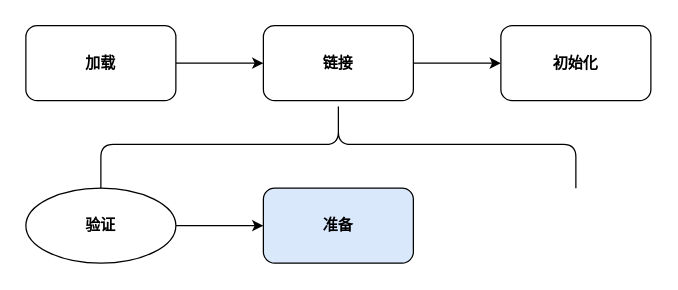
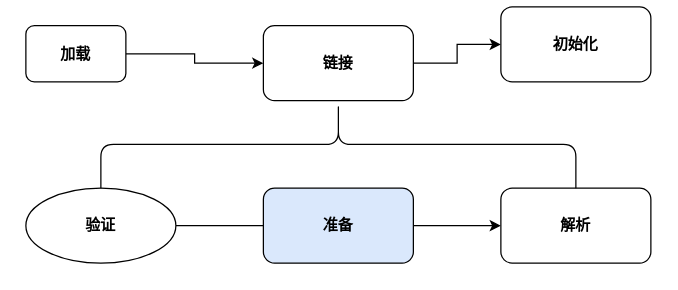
- <mxCell id="3" value="加载" style="rounded=1;whiteSpace=wrap;html=1;fontStyle=1" vertex="1" parent="1"><mxGeometry x="20" y="20" width="120" height="60" as="geometry" /></mxCell>
+ <mxCell id="3" value="加载" style="rounded=1;whiteSpace=wrap;html=1;fontStyle=1" vertex="1" parent="1"><mxGeometry x="20" y="20" width="80" height="45" as="geometry" /></mxCell>
- <mxCell id="6" value="初始化" style="rounded=1;whiteSpace=wrap;html=1;fontStyle=1" vertex="1" parent="1"><mxGeometry x="400" y="20" width="120" height="60" as="geometry" /></mxCell>
+ <mxCell id="6" value="初始化" style="rounded=1;whiteSpace=wrap;html=1;fontStyle=1" vertex="1" parent="1"><mxGeometry x="400" y="5" width="120" height="60" as="geometry" /></mxCell>
- <mxCell id="7" style="edgeStyle=orthogonalEdgeStyle;rounded=0;orthogonalLoop=1;jettySize=auto;html=1;entryX=0;entryY=0.5;entryDx=0;entryDy=0;" edge="1" parent="1" source="8" target="10"><mxGeometry relative="1" as="geometry" /></mxCell>
+ <mxCell id="7" style="edgeStyle=orthogonalEdgeStyle;rounded=0;orthogonalLoop=1;jettySize=auto;html=1;entryX=0;entryY=0.5;entryDx=0;entryDy=0;endArrow=none;" edge="1" parent="1" source="8" target="10"><mxGeometry relative="1" as="geometry" /></mxCell>
+ <mxCell id="9" value="" style="edgeStyle=orthogonalEdgeStyle;rounded=0;orthogonalLoop=1;jettySize=auto;html=1;" edge="1" parent="1" source="10" target="11"><mxGeometry relative="1" as="geometry" /></mxCell>
+ <mxCell id="11" value="解析" style="rounded=1;whiteSpace=wrap;html=1;fontStyle=1" vertex="1" parent="1"><mxGeometry x="400" y="150" width="120" height="60" as="geometry" /></mxCell>
